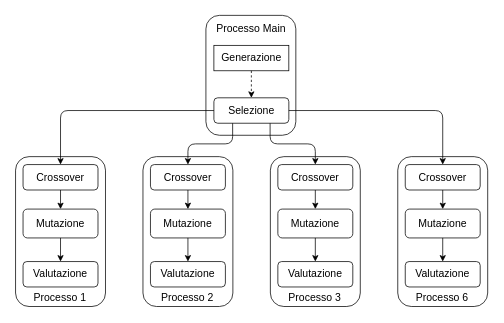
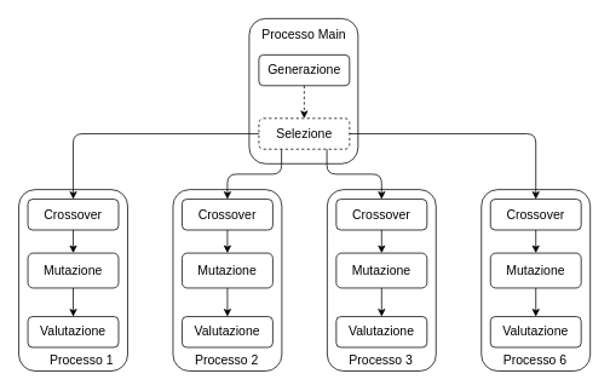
- <mxCell id="4" value="Generazione" style="whiteSpace=wrap;html=1;fontSize=14;container=0;rounded=0;" parent="1" vertex="1"><mxGeometry x="284.65" y="60" width="100" height="33.94" as="geometry" /></mxCell>
+ <mxCell id="4" value="Generazione" style="rounded=1;whiteSpace=wrap;html=1;fontSize=14;container=0;" parent="1" vertex="1"><mxGeometry x="284.65" y="60" width="100" height="33.94" as="geometry" /></mxCell>
- <mxCell id="5" value="Selezione" style="rounded=1;whiteSpace=wrap;html=1;fontSize=14;container=0;" parent="1" vertex="1"><mxGeometry x="284.65" y="130" width="100" height="33.94" as="geometry" /></mxCell>
+ <mxCell id="5" value="Selezione" style="rounded=1;whiteSpace=wrap;html=1;fontSize=14;container=0;dashed=1;" parent="1" vertex="1"><mxGeometry x="284.65" y="130" width="100" height="33.94" as="geometry" /></mxCell>
- <mxCell id="8" value="Processo 1" style="text;html=1;strokeColor=none;fillColor=none;align=center;verticalAlign=middle;whiteSpace=wrap;rounded=0;fontSize=14;container=0;" parent="1" vertex="1"><mxGeometry x="37.35" y="388.5" width="85.29" height="16.97" as="geometry" /></mxCell>
+ <mxCell id="8" value="Processo 1" style="text;html=1;strokeColor=none;fillColor=none;align=center;verticalAlign=middle;whiteSpace=wrap;rounded=0;fontSize=14;container=0;" parent="1" vertex="1"><mxGeometry x="47.35" y="388.5" width="85.29" height="16.97" as="geometry" /></mxCell>
